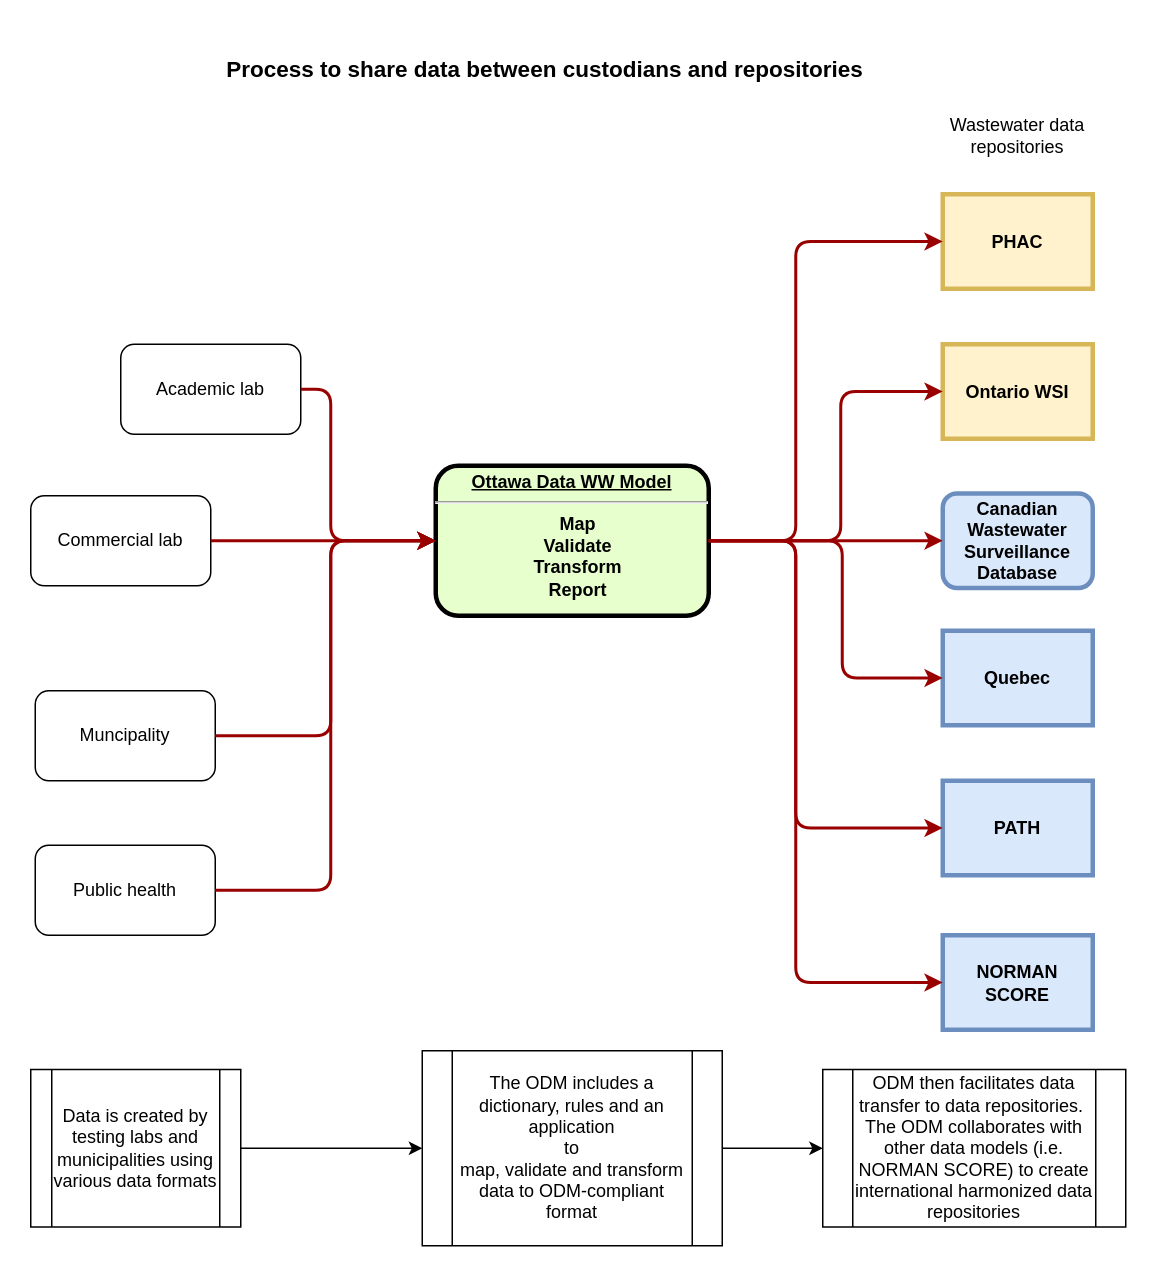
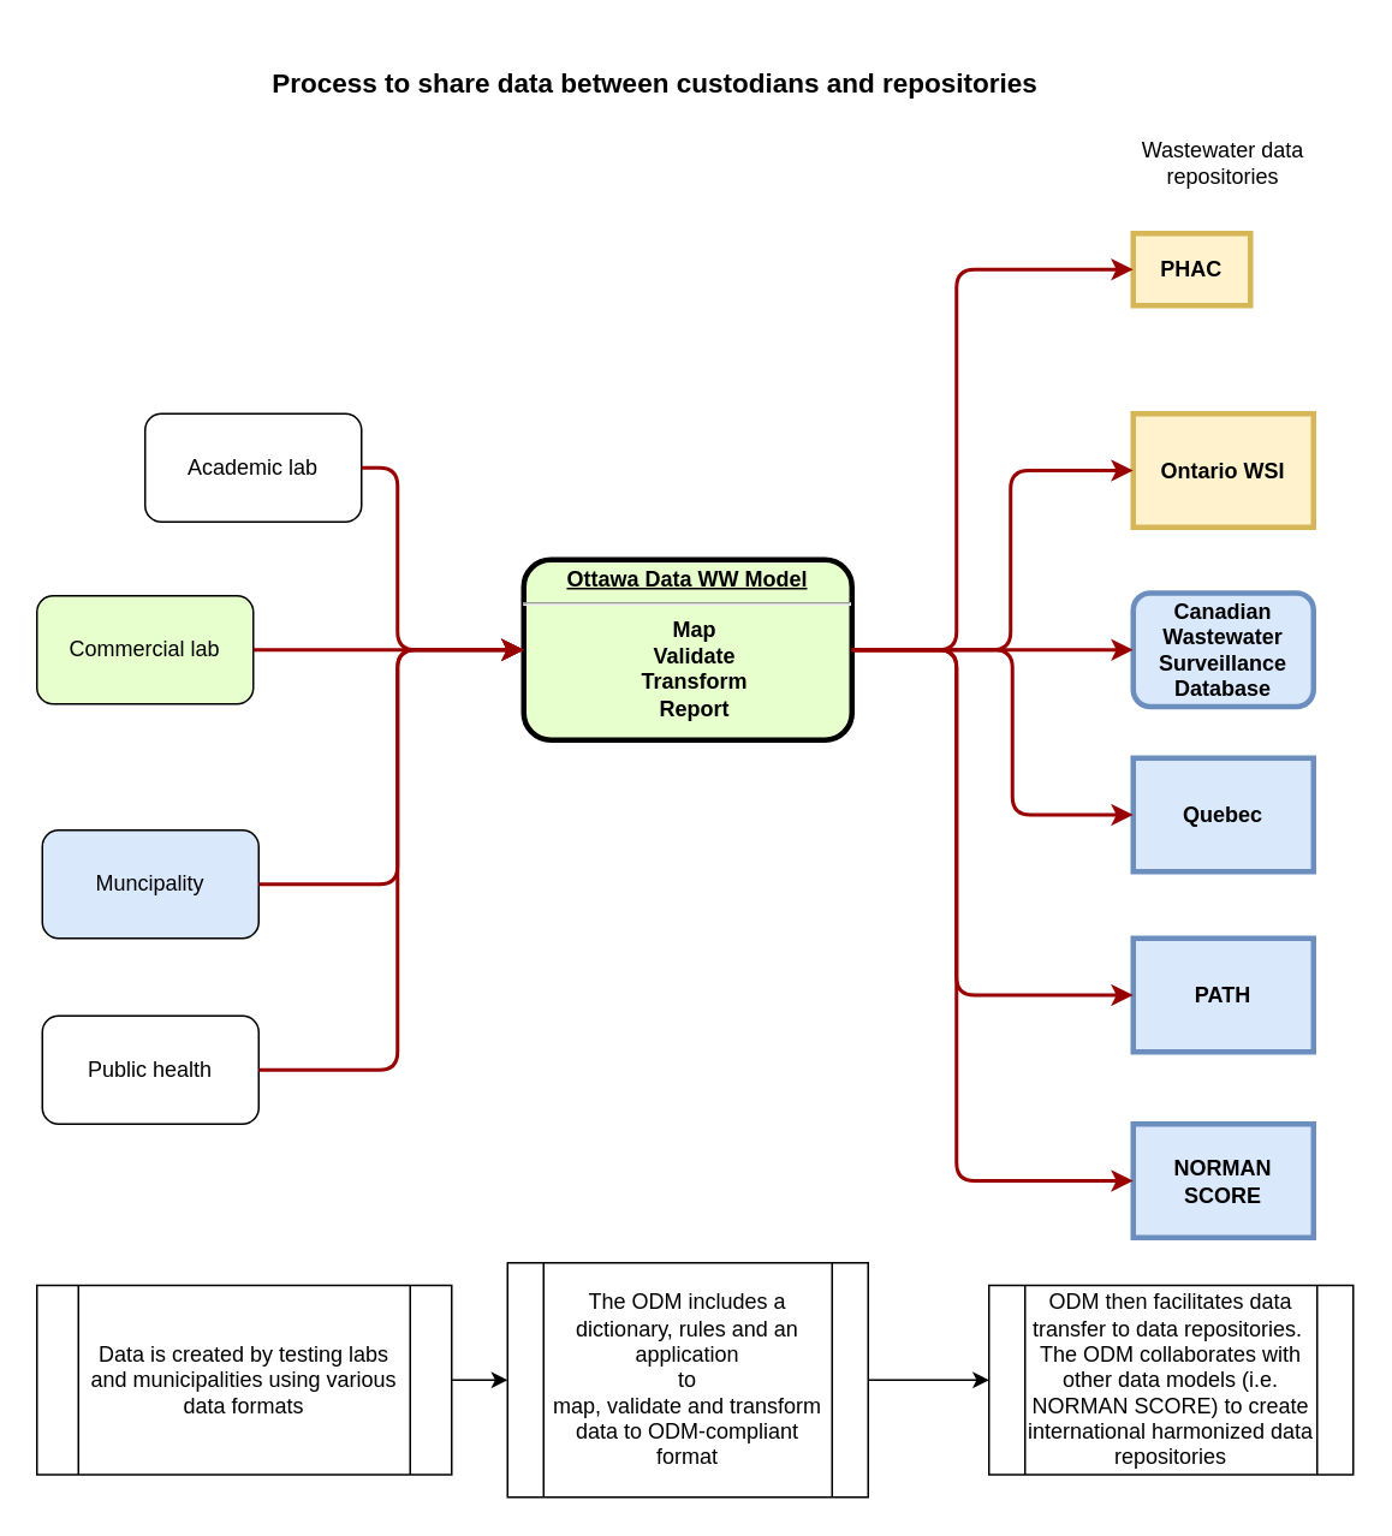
- <mxCell id="7" value="PHAC" style="whiteSpace=wrap;align=center;verticalAlign=middle;fontStyle=1;strokeWidth=3;fillColor=#fff2cc;strokeColor=#d6b656;" parent="1" vertex="1"><mxGeometry x="628" y="129" width="100" height="63" as="geometry" /></mxCell>
+ <mxCell id="7" value="PHAC" style="whiteSpace=wrap;align=center;verticalAlign=middle;fontStyle=1;strokeWidth=3;fillColor=#fff2cc;strokeColor=#d6b656;" parent="1" vertex="1"><mxGeometry x="628" y="129" width="65" height="40" as="geometry" /></mxCell>
- <mxCell id="16" value="Commercial lab" style="rounded=1;whiteSpace=wrap;html=1;" parent="1" vertex="1"><mxGeometry x="20" y="330" width="120" height="60" as="geometry" /></mxCell>
+ <mxCell id="16" value="Commercial lab" style="rounded=1;whiteSpace=wrap;html=1;fillColor=#e6ffcc;" parent="1" vertex="1"><mxGeometry x="20" y="330" width="120" height="60" as="geometry" /></mxCell>
- <mxCell id="17" value="Muncipality" style="rounded=1;whiteSpace=wrap;html=1;" parent="1" vertex="1"><mxGeometry x="23" y="460" width="120" height="60" as="geometry" /></mxCell>
+ <mxCell id="17" value="Muncipality" style="rounded=1;whiteSpace=wrap;html=1;fillColor=#dae8fc;" parent="1" vertex="1"><mxGeometry x="23" y="460" width="120" height="60" as="geometry" /></mxCell>
- <mxCell id="25" value="Data is created by testing labs and municipalities using various data formats" style="shape=process;whiteSpace=wrap;html=1;backgroundOutline=1;" vertex="1" parent="1"><mxGeometry x="20" y="712.5" width="140" height="105" as="geometry" /></mxCell>
+ <mxCell id="25" value="Data is created by testing labs and municipalities using various data formats" style="shape=process;whiteSpace=wrap;html=1;backgroundOutline=1;" vertex="1" parent="1"><mxGeometry x="20" y="712.5" width="230" height="105" as="geometry" /></mxCell>
